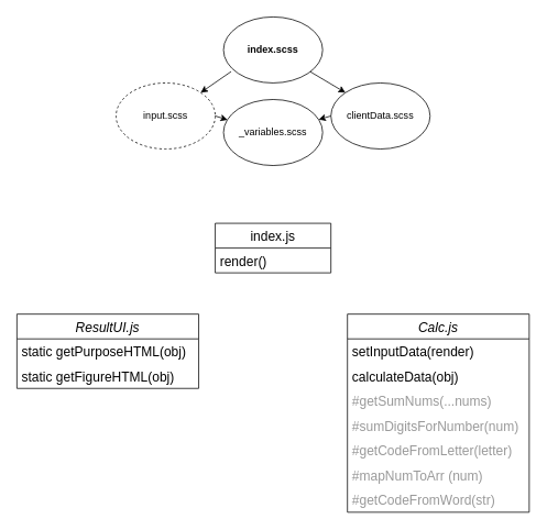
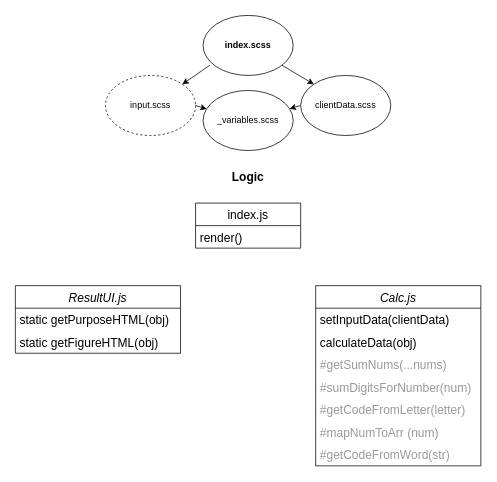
+ <mxCell id="8" value="Logic" style="text;html=1;strokeColor=none;fillColor=none;align=center;verticalAlign=middle;whiteSpace=wrap;rounded=0;strokeWidth=1;fontStyle=1;spacing=2;fontSize=16;" parent="1" vertex="1"><mxGeometry x="300" y="220" width="60" height="30" as="geometry" /></mxCell>
- <mxCell id="15" value="setInputData(render)" style="text;strokeColor=none;fillColor=none;align=left;verticalAlign=middle;spacingLeft=4;spacingRight=4;overflow=hidden;points=[[0,0.5],[1,0.5]];portConstraint=eastwest;rotatable=0;fontSize=16;" parent="14" vertex="1"><mxGeometry y="30" width="220" height="30" as="geometry" /></mxCell>
+ <mxCell id="15" value="setInputData(clientData)" style="text;strokeColor=none;fillColor=none;align=left;verticalAlign=middle;spacingLeft=4;spacingRight=4;overflow=hidden;points=[[0,0.5],[1,0.5]];portConstraint=eastwest;rotatable=0;fontSize=16;" parent="14" vertex="1"><mxGeometry y="30" width="220" height="30" as="geometry" /></mxCell>
